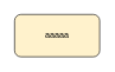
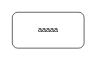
- <mxCell id="2" value="aaaaa" style="rounded=1;whiteSpace=wrap;html=1;fillColor=#fff2cc;" vertex="1" parent="1"><mxGeometry x="20" y="20" width="120" height="60" as="geometry" /></mxCell>
+ <mxCell id="2" value="aaaaa" style="rounded=1;whiteSpace=wrap;html=1;" vertex="1" parent="1"><mxGeometry x="20" y="20" width="120" height="60" as="geometry" /></mxCell>
